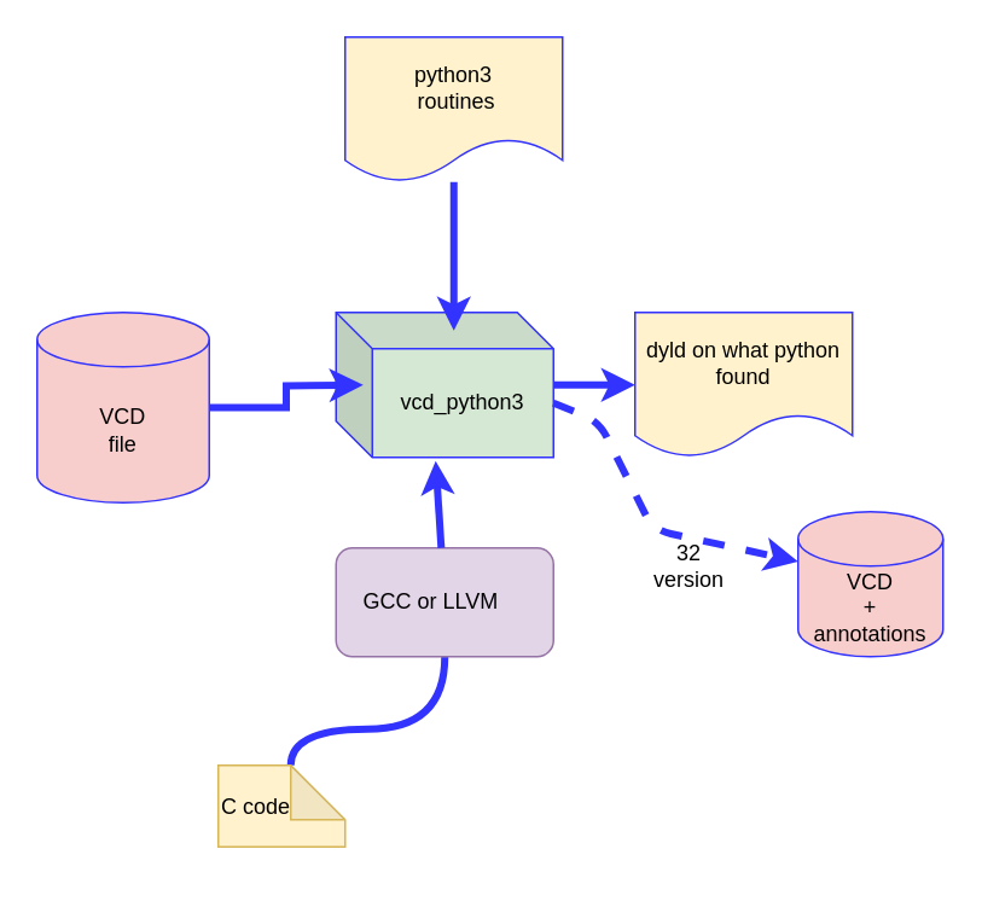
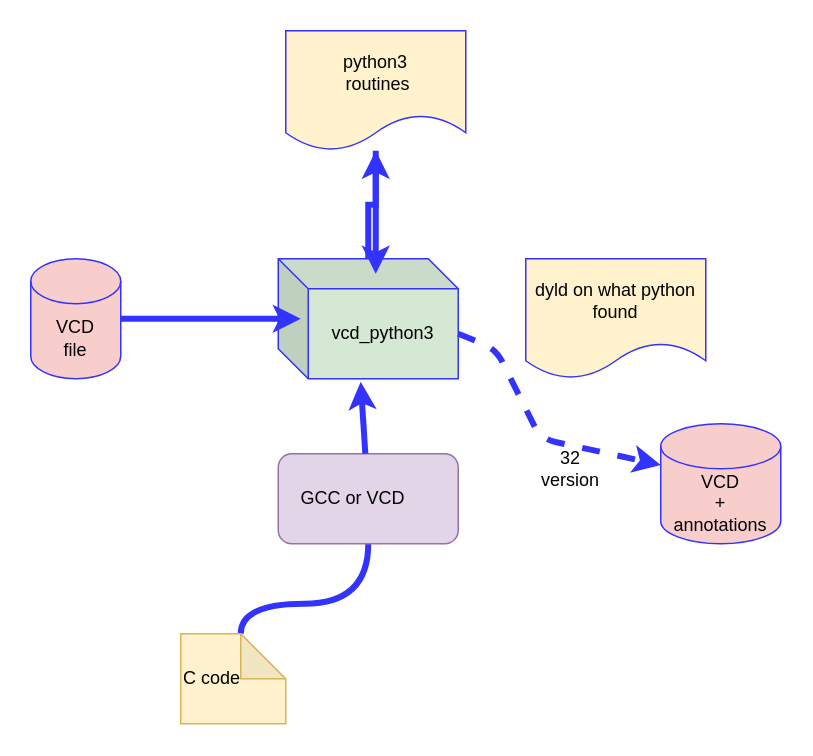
- <mxCell id="2" style="edgeStyle=orthogonalEdgeStyle;rounded=0;orthogonalLoop=1;jettySize=auto;html=1;strokeWidth=4;strokeColor=#3333FF;" edge="1" parent="1" source="3" target="8"><mxGeometry relative="1" as="geometry" /></mxCell>
+ <mxCell id="2" style="edgeStyle=orthogonalEdgeStyle;rounded=0;orthogonalLoop=1;jettySize=auto;html=1;strokeWidth=4;strokeColor=#3333FF;" edge="1" parent="1" source="3" target="7"><mxGeometry relative="1" as="geometry" /></mxCell>
- <mxCell id="5" value="VCD&lt;br&gt;file" style="shape=cylinder3;whiteSpace=wrap;html=1;boundedLbl=1;backgroundOutline=1;size=15;fillColor=#f8cecc;strokeWidth=1;strokeColor=#3333FF;" vertex="1" parent="1"><mxGeometry x="20" y="172" width="95" height="105" as="geometry" /></mxCell>
+ <mxCell id="5" value="VCD&lt;br&gt;file" style="shape=cylinder3;whiteSpace=wrap;html=1;boundedLbl=1;backgroundOutline=1;size=15;fillColor=#f8cecc;strokeWidth=1;strokeColor=#3333FF;" vertex="1" parent="1"><mxGeometry x="20" y="172" width="60" height="80" as="geometry" /></mxCell>
- <mxCell id="11" value="&amp;nbsp; &amp;nbsp; GCC or LLVM" style="rounded=1;whiteSpace=wrap;html=1;strokeColor=#9673a6;strokeWidth=1;align=left;fillColor=#e1d5e7;" vertex="1" parent="1"><mxGeometry x="185" y="302" width="120" height="60" as="geometry" /></mxCell>
+ <mxCell id="11" value="&amp;nbsp; &amp;nbsp; GCC or VCD" style="rounded=1;whiteSpace=wrap;html=1;strokeColor=#9673a6;strokeWidth=1;align=left;fillColor=#e1d5e7;" vertex="1" parent="1"><mxGeometry x="185" y="302" width="120" height="60" as="geometry" /></mxCell>
- <mxCell id="10" value="C code" style="shape=note;whiteSpace=wrap;html=1;backgroundOutline=1;darkOpacity=0.05;strokeColor=#d6b656;strokeWidth=1;align=left;fillColor=#fff2cc;" vertex="1" parent="1"><mxGeometry x="120" y="422" width="70" height="45" as="geometry" /></mxCell>
+ <mxCell id="10" value="C code" style="shape=note;whiteSpace=wrap;html=1;backgroundOutline=1;darkOpacity=0.05;strokeColor=#d6b656;strokeWidth=1;align=left;fillColor=#fff2cc;" vertex="1" parent="1"><mxGeometry x="120" y="422" width="70" height="60" as="geometry" /></mxCell>
